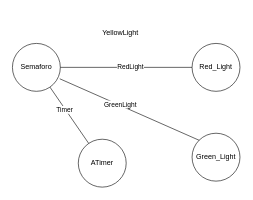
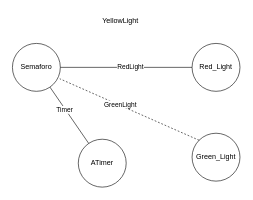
- <mxCell id="12" value="YellowLight" style="text;html=1;align=center;verticalAlign=middle;resizable=0;points=[];autosize=1;strokeColor=none;fillColor=none;" vertex="1" parent="1"><mxGeometry x="155" y="40" width="90" height="30" as="geometry" /></mxCell>
+ <mxCell id="12" value="YellowLight" style="text;html=1;align=center;verticalAlign=middle;resizable=0;points=[];autosize=1;strokeColor=none;fillColor=none;" vertex="1" parent="1"><mxGeometry x="155" y="20" width="90" height="30" as="geometry" /></mxCell>
- <mxCell id="8" value="" style="endArrow=none;html=1;rounded=0;exitX=0;exitY=0;exitDx=0;exitDy=0;entryX=0.988;entryY=0.738;entryDx=0;entryDy=0;entryPerimeter=0;" edge="1" parent="1" source="6" target="2"><mxGeometry width="50" height="50" relative="1" as="geometry"><mxPoint x="360" y="162" as="sourcePoint" /><mxPoint x="410" y="112" as="targetPoint" /></mxGeometry></mxCell>
+ <mxCell id="8" value="" style="endArrow=none;html=1;rounded=0;exitX=0;exitY=0;exitDx=0;exitDy=0;entryX=0.988;entryY=0.738;entryDx=0;entryDy=0;entryPerimeter=0;dashed=1;" edge="1" parent="1" source="6" target="2"><mxGeometry width="50" height="50" relative="1" as="geometry"><mxPoint x="360" y="162" as="sourcePoint" /><mxPoint x="410" y="112" as="targetPoint" /></mxGeometry></mxCell>
